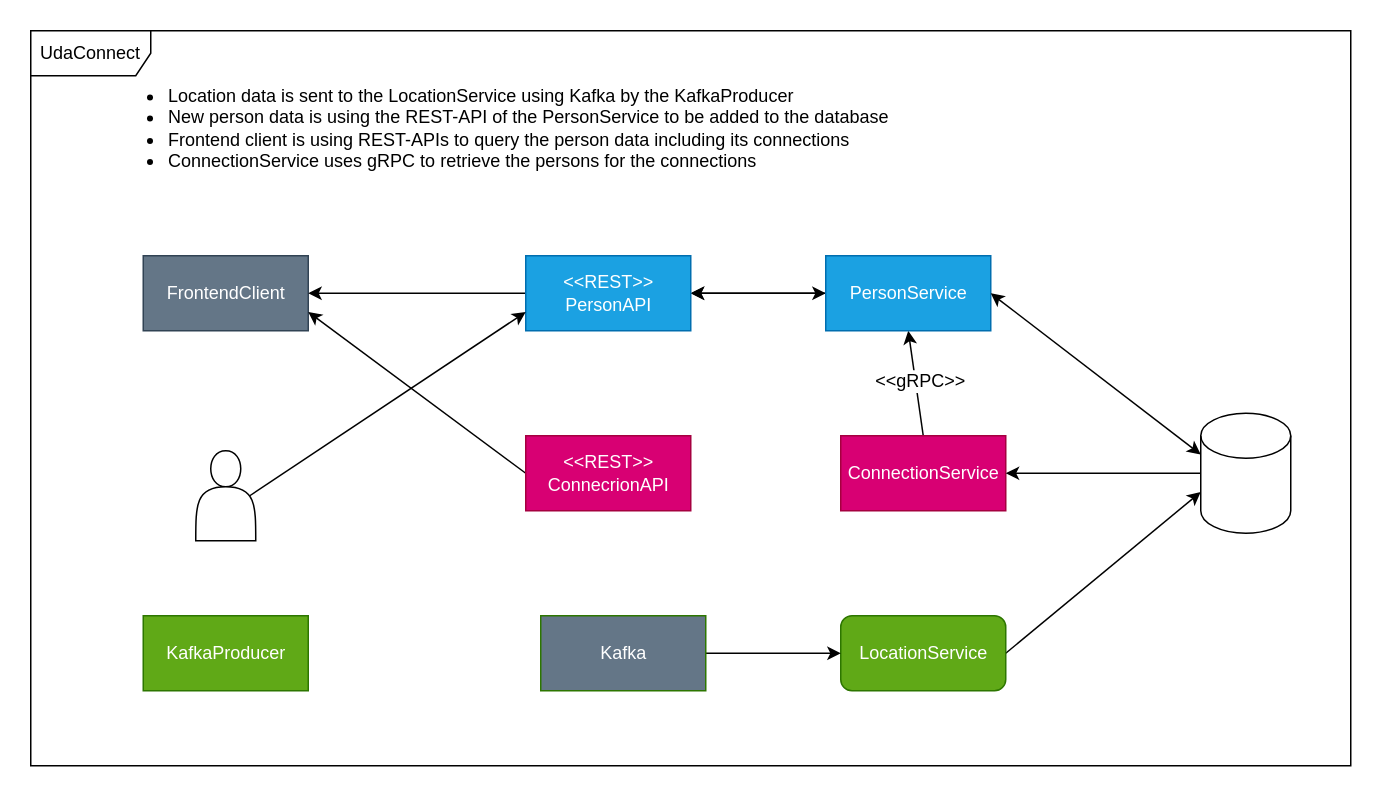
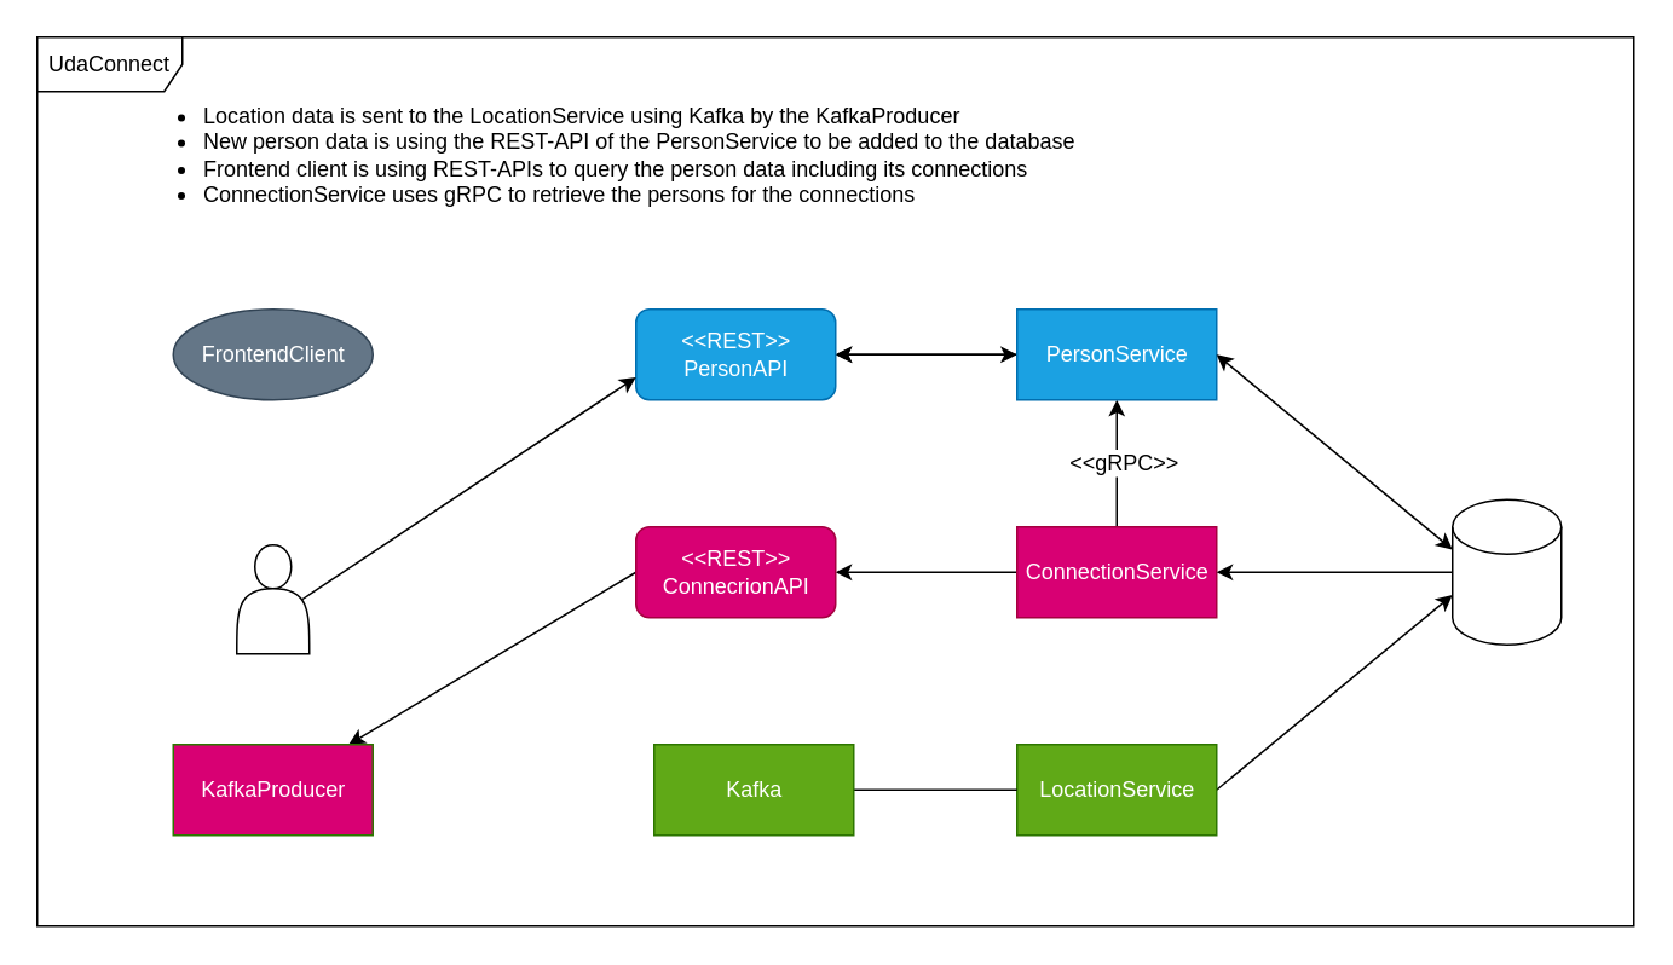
- <mxCell id="3" value="FrontendClient" style="html=1;fillColor=#647687;fontColor=#FFFFFF;strokeColor=#314354;" parent="1" vertex="1"><mxGeometry x="95" y="170" width="110" height="50" as="geometry" /></mxCell>
+ <mxCell id="3" value="FrontendClient" style="ellipse;html=1;fillColor=#647687;fontColor=#FFFFFF;strokeColor=#314354;" parent="1" vertex="1"><mxGeometry x="95" y="170" width="110" height="50" as="geometry" /></mxCell>
- <mxCell id="13" style="edgeStyle=none;html=1;exitX=0;exitY=0.5;exitDx=0;exitDy=0;entryX=1;entryY=0.5;entryDx=0;entryDy=0;fontColor=#FFFFFF;strokeColor=#000000;" parent="1" source="14" target="3" edge="1"><mxGeometry relative="1" as="geometry"><mxPoint x="205" y="200" as="targetPoint" /></mxGeometry></mxCell>
- <mxCell id="14" value="&amp;lt;&amp;lt;REST&amp;gt;&amp;gt;&lt;br&gt;PersonAPI" style="html=1;fillColor=#1ba1e2;fontColor=#FFFFFF;strokeColor=#006EAF;" parent="1" vertex="1"><mxGeometry x="350" y="170" width="110" height="50" as="geometry" /></mxCell>
+ <mxCell id="14" value="&amp;lt;&amp;lt;REST&amp;gt;&amp;gt;&lt;br&gt;PersonAPI" style="html=1;fillColor=#1ba1e2;fontColor=#FFFFFF;strokeColor=#006EAF;rounded=1;" parent="1" vertex="1"><mxGeometry x="350" y="170" width="110" height="50" as="geometry" /></mxCell>
- <mxCell id="8" value="PersonService" style="html=1;fillColor=#1ba1e2;fontColor=#FFFFFF;strokeColor=#006EAF;" parent="1" vertex="1"><mxGeometry x="550" y="170" width="110" height="50" as="geometry" /></mxCell>
+ <mxCell id="8" value="PersonService" style="html=1;fillColor=#1ba1e2;fontColor=#FFFFFF;strokeColor=#006EAF;" parent="1" vertex="1"><mxGeometry x="560" y="170" width="110" height="50" as="geometry" /></mxCell>
- <mxCell id="23" style="edgeStyle=none;html=1;exitX=0;exitY=0.5;exitDx=0;exitDy=0;entryX=1;entryY=0.75;entryDx=0;entryDy=0;strokeColor=#000000;" parent="1" source="24" target="3" edge="1"><mxGeometry relative="1" as="geometry" /></mxCell>
+ <mxCell id="23" style="edgeStyle=none;html=1;exitX=0;exitY=0.5;exitDx=0;exitDy=0;strokeColor=#000000;" parent="1" source="24" target="25" edge="1"><mxGeometry relative="1" as="geometry" /></mxCell>
- <mxCell id="24" value="&amp;lt;&amp;lt;REST&amp;gt;&amp;gt;&lt;br&gt;ConnecrionAPI" style="html=1;fillColor=#d80073;fontColor=#ffffff;strokeColor=#A50040;" parent="1" vertex="1"><mxGeometry x="350" y="290" width="110" height="50" as="geometry" /></mxCell>
+ <mxCell id="24" value="&amp;lt;&amp;lt;REST&amp;gt;&amp;gt;&lt;br&gt;ConnecrionAPI" style="html=1;fillColor=#d80073;fontColor=#ffffff;strokeColor=#A50040;rounded=1;" parent="1" vertex="1"><mxGeometry x="350" y="290" width="110" height="50" as="geometry" /></mxCell>
+ <mxCell id="11" style="edgeStyle=none;html=1;exitX=0;exitY=0.5;exitDx=0;exitDy=0;strokeColor=#000000;" parent="1" source="12" target="24" edge="1"><mxGeometry relative="1" as="geometry" /></mxCell>
- <mxCell id="25" value="KafkaProducer" style="html=1;fillColor=#60a917;fontColor=#ffffff;strokeColor=#2D7600;" parent="1" vertex="1"><mxGeometry x="95" y="410" width="110" height="50" as="geometry" /></mxCell>
+ <mxCell id="25" value="KafkaProducer" style="html=1;fillColor=#d80073;fontColor=#ffffff;strokeColor=#2D7600;" parent="1" vertex="1"><mxGeometry x="95" y="410" width="110" height="50" as="geometry" /></mxCell>
- <mxCell id="18" value="Kafka" style="html=1;fillColor=#647687;fontColor=#ffffff;strokeColor=#2D7600;" parent="1" vertex="1"><mxGeometry x="360" y="410" width="110" height="50" as="geometry" /></mxCell>
+ <mxCell id="18" value="Kafka" style="html=1;fillColor=#60a917;fontColor=#ffffff;strokeColor=#2D7600;" parent="1" vertex="1"><mxGeometry x="360" y="410" width="110" height="50" as="geometry" /></mxCell>
- <mxCell id="17" style="edgeStyle=none;html=1;exitX=0;exitY=0.5;exitDx=0;exitDy=0;entryX=0;entryY=0.5;entryDx=0;entryDy=0;fontColor=#FFFFFF;strokeColor=#000000;" parent="1" source="18" target="10" edge="1"><mxGeometry relative="1" as="geometry" /></mxCell>
+ <mxCell id="17" style="edgeStyle=none;html=1;exitX=0;exitY=0.5;exitDx=0;exitDy=0;entryX=0;entryY=0.5;entryDx=0;entryDy=0;fontColor=#FFFFFF;strokeColor=#000000;endArrow=none;" parent="1" source="18" target="10" edge="1"><mxGeometry relative="1" as="geometry" /></mxCell>
- <mxCell id="10" value="LocationService" style="html=1;fillColor=#60a917;fontColor=#FFFFFF;strokeColor=#2D7600;rounded=1;" parent="1" vertex="1"><mxGeometry x="560" y="410" width="110" height="50" as="geometry" /></mxCell>
+ <mxCell id="10" value="LocationService" style="html=1;fillColor=#60a917;fontColor=#FFFFFF;strokeColor=#2D7600;" parent="1" vertex="1"><mxGeometry x="560" y="410" width="110" height="50" as="geometry" /></mxCell>
